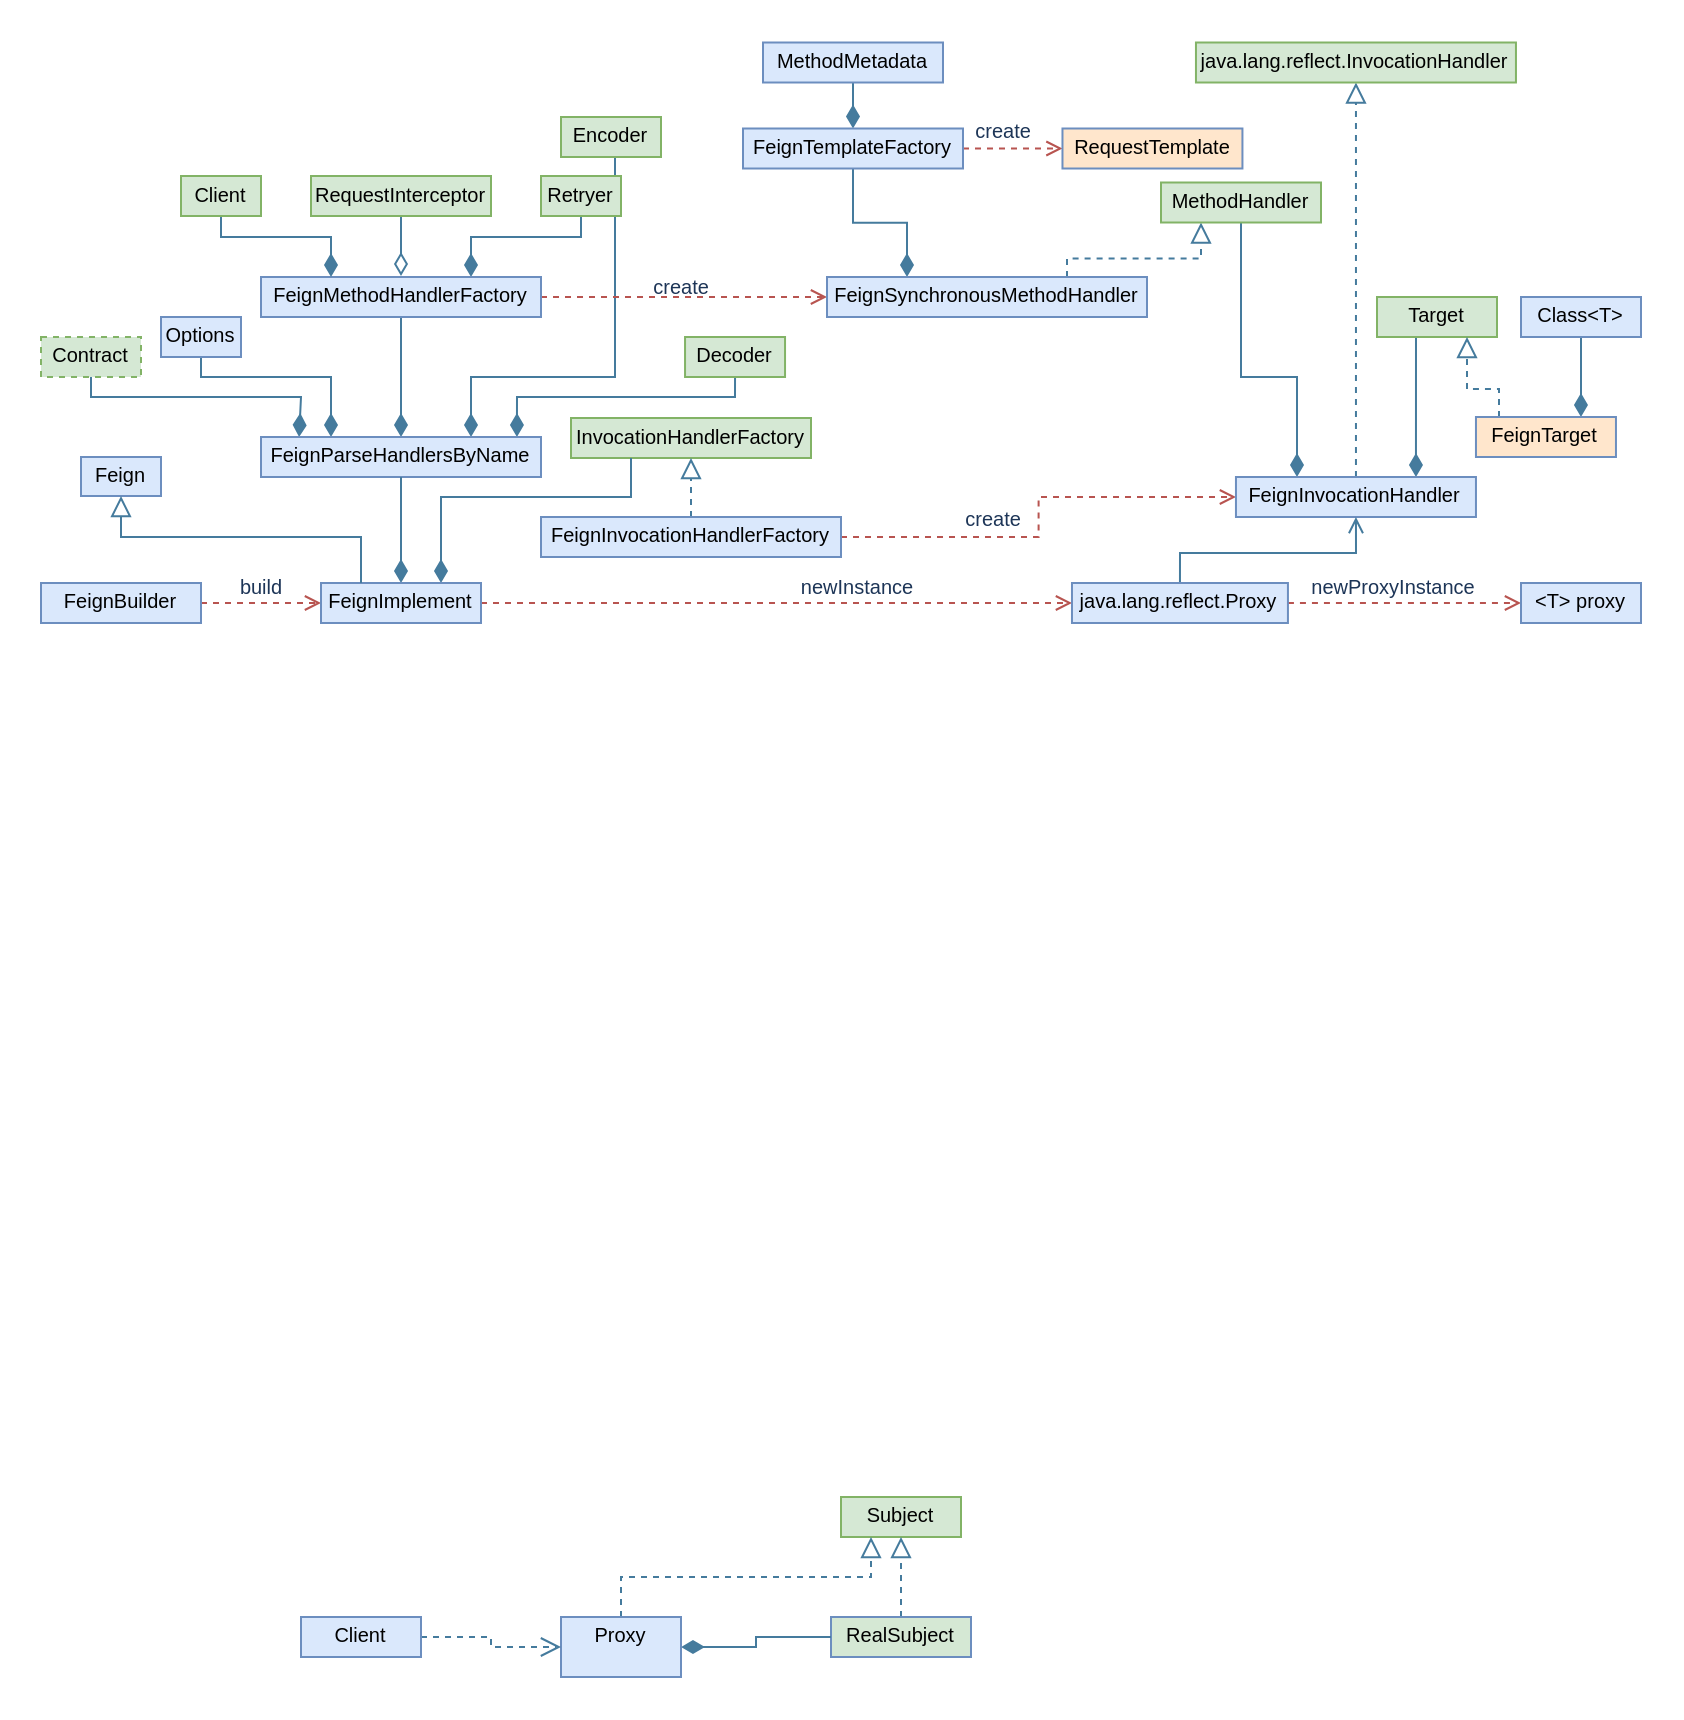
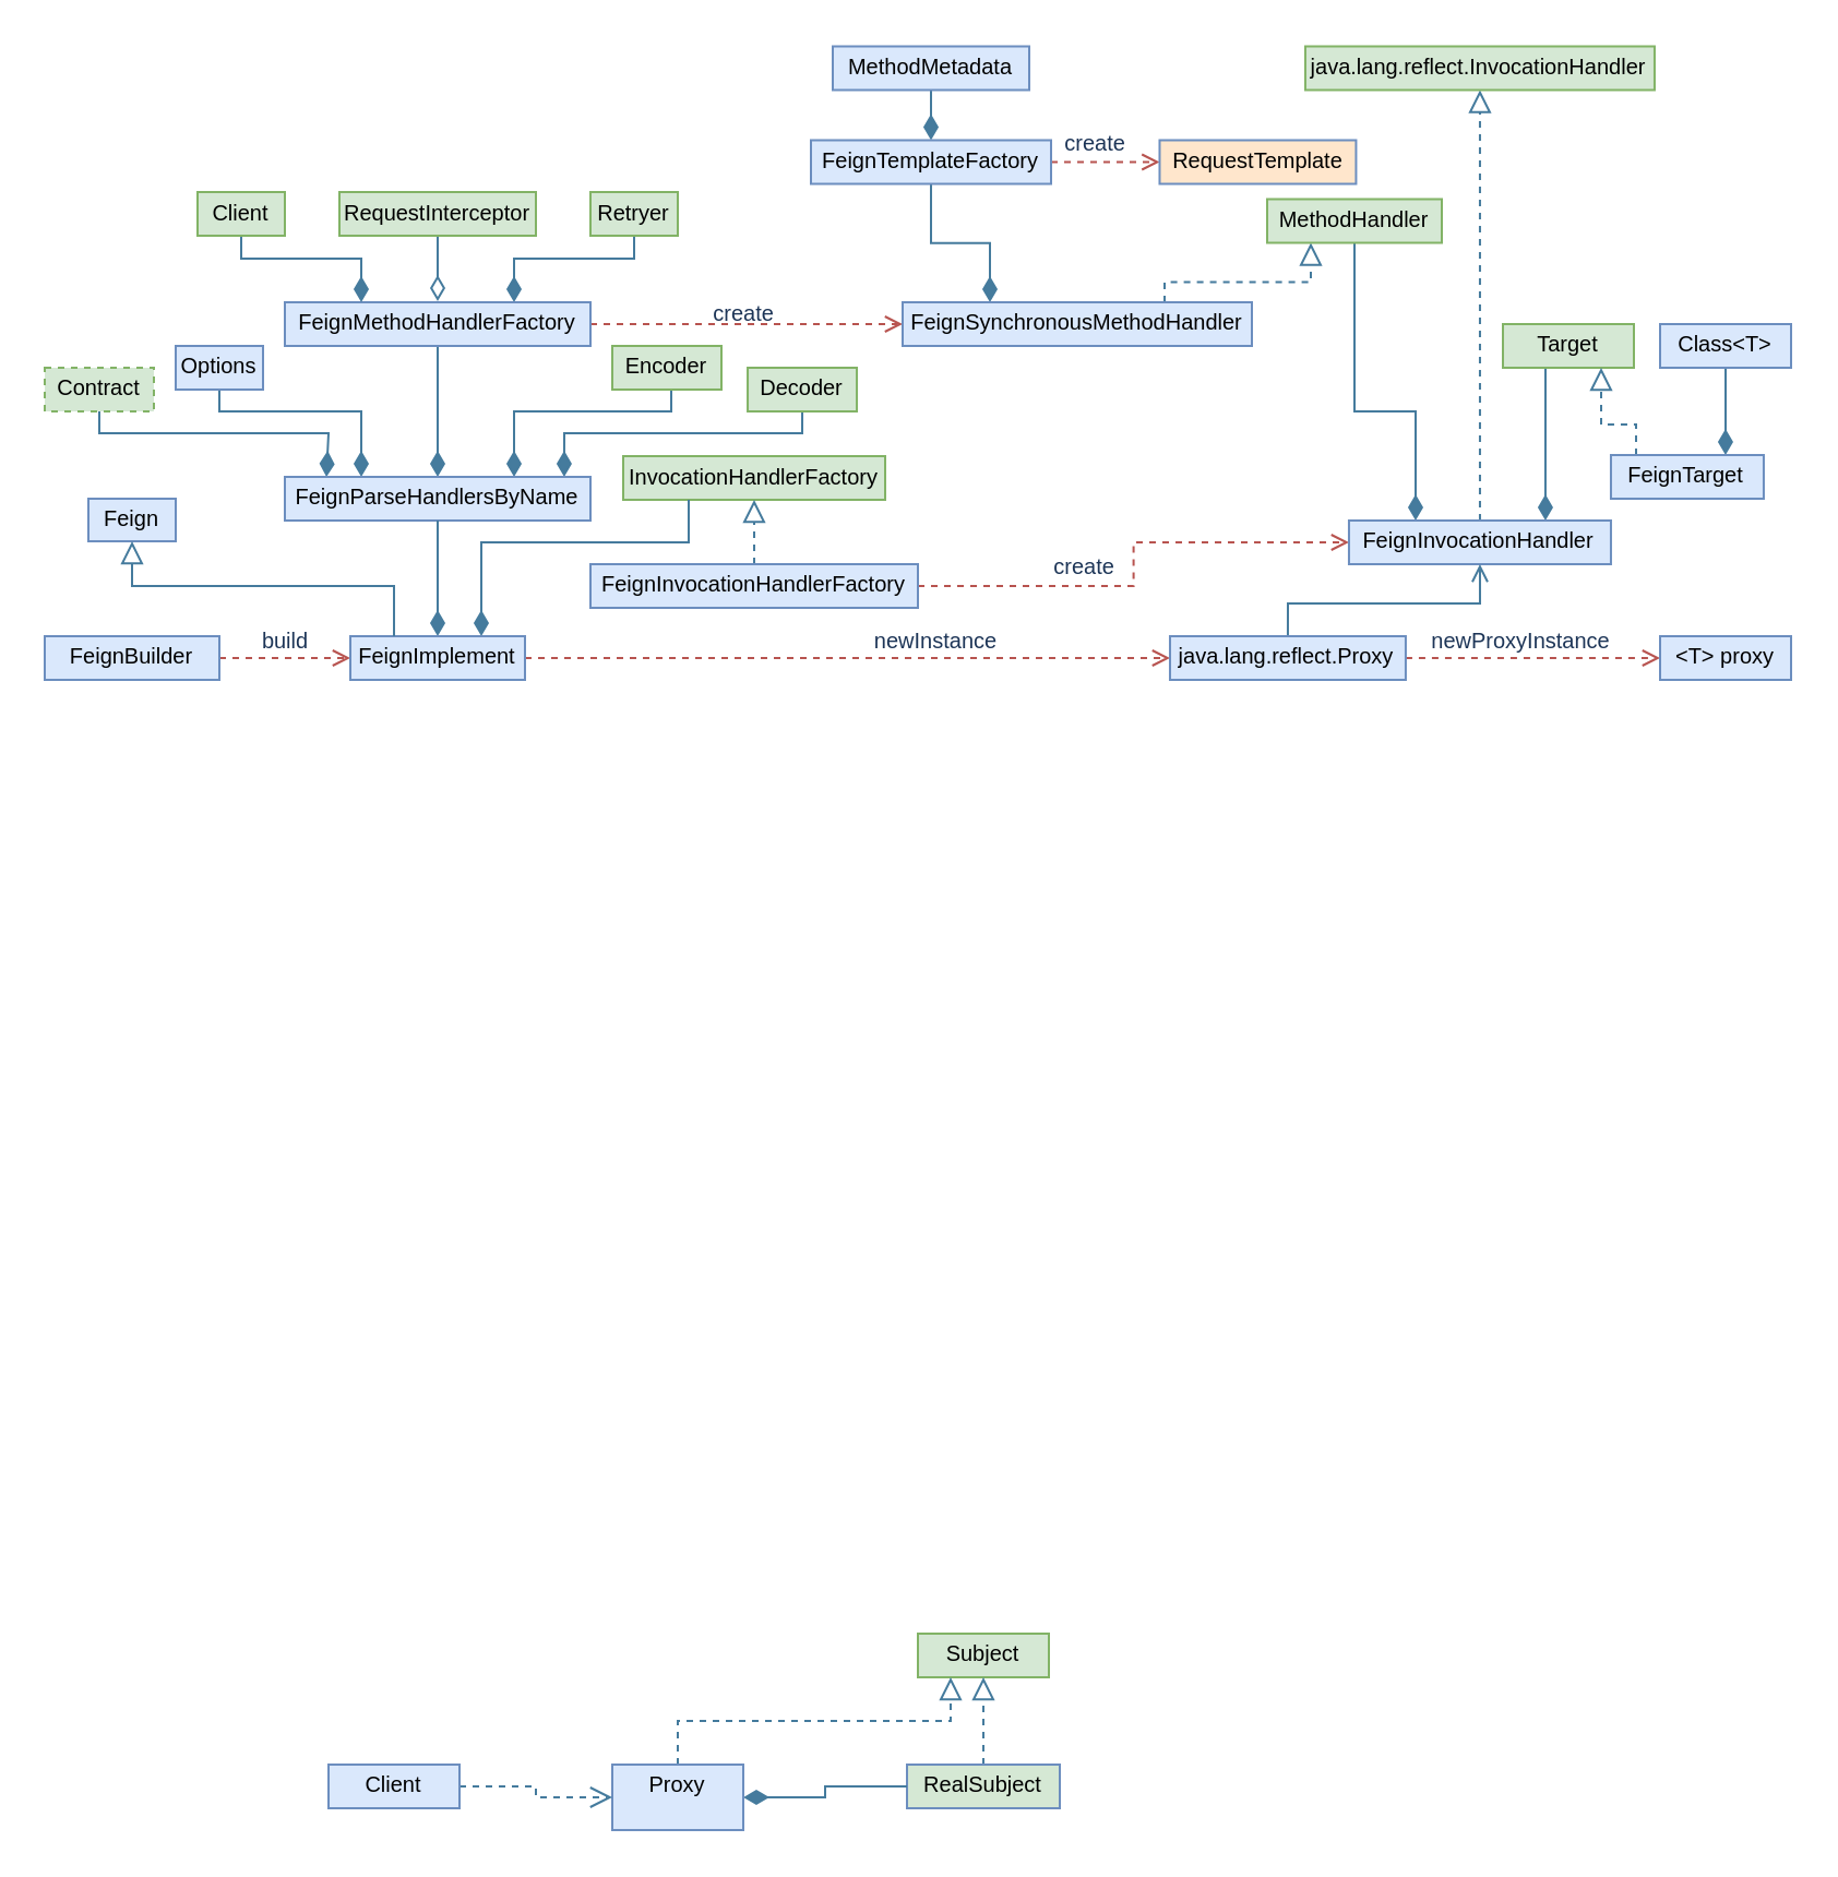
- <mxCell id="22" value="&lt;p style=&quot;margin: 4px 0px 0px;&quot;&gt;Encoder&lt;br&gt;&lt;/p&gt;" style="verticalAlign=middle;align=center;overflow=fill;fontSize=10;fontFamily=Helvetica;html=1;strokeColor=#82b366;fillColor=#d5e8d4;fontStyle=0" parent="1" vertex="1"><mxGeometry x="280" y="58" width="50" height="20" as="geometry" /></mxCell>
+ <mxCell id="22" value="&lt;p style=&quot;margin: 4px 0px 0px;&quot;&gt;Encoder&lt;br&gt;&lt;/p&gt;" style="verticalAlign=middle;align=center;overflow=fill;fontSize=10;fontFamily=Helvetica;html=1;strokeColor=#82b366;fillColor=#d5e8d4;fontStyle=0" parent="1" vertex="1"><mxGeometry x="280" y="158" width="50" height="20" as="geometry" /></mxCell>
- <mxCell id="52" value="&lt;p style=&quot;margin: 4px 0px 0px;&quot;&gt;FeignTarget&lt;br&gt;&lt;/p&gt;" style="verticalAlign=middle;align=center;overflow=fill;fontSize=10;fontFamily=Helvetica;html=1;strokeColor=#6c8ebf;fillColor=#ffe6cc;fontStyle=0;" parent="1" vertex="1"><mxGeometry x="737.48" y="208" width="70" height="20" as="geometry" /></mxCell>
+ <mxCell id="52" value="&lt;p style=&quot;margin: 4px 0px 0px;&quot;&gt;FeignTarget&lt;br&gt;&lt;/p&gt;" style="verticalAlign=middle;align=center;overflow=fill;fontSize=10;fontFamily=Helvetica;html=1;strokeColor=#6c8ebf;fillColor=#dae8fc;fontStyle=0" parent="1" vertex="1"><mxGeometry x="737.48" y="208" width="70" height="20" as="geometry" /></mxCell>
